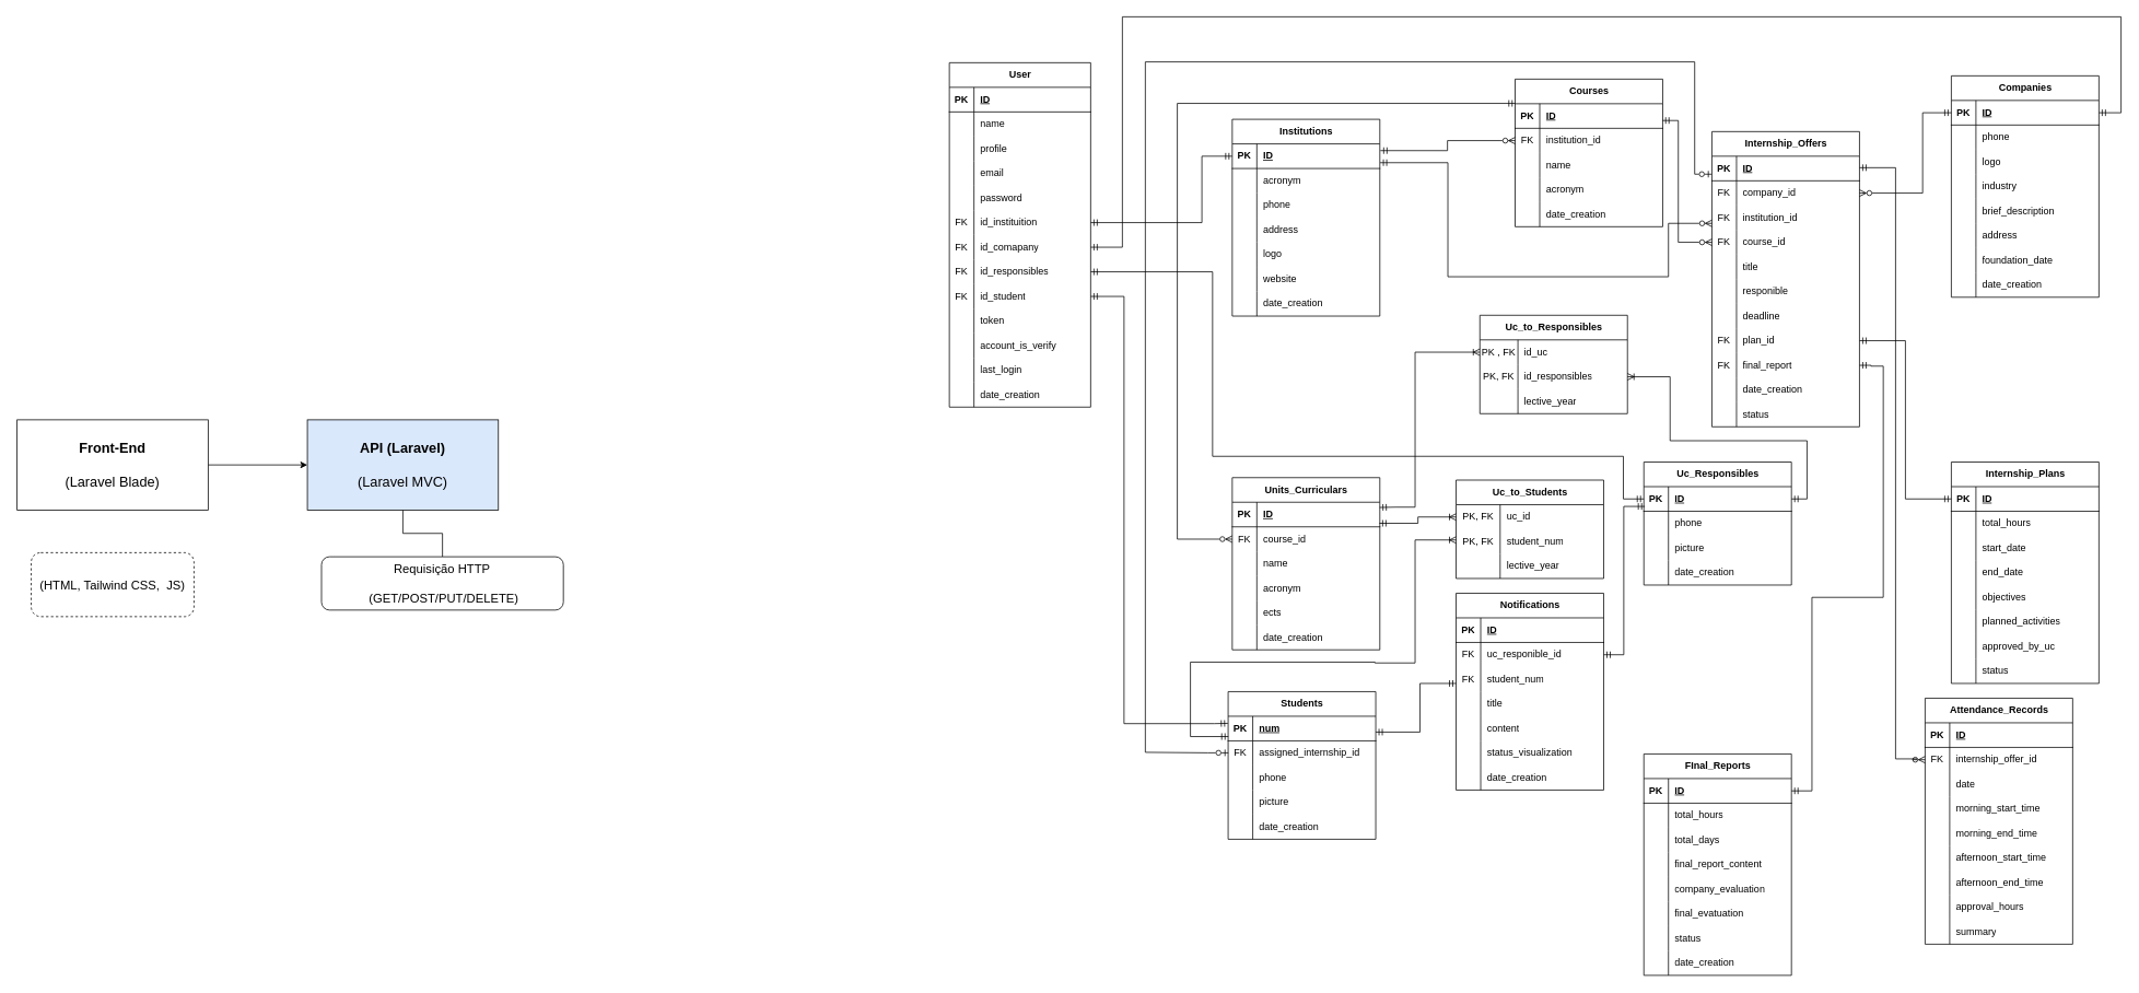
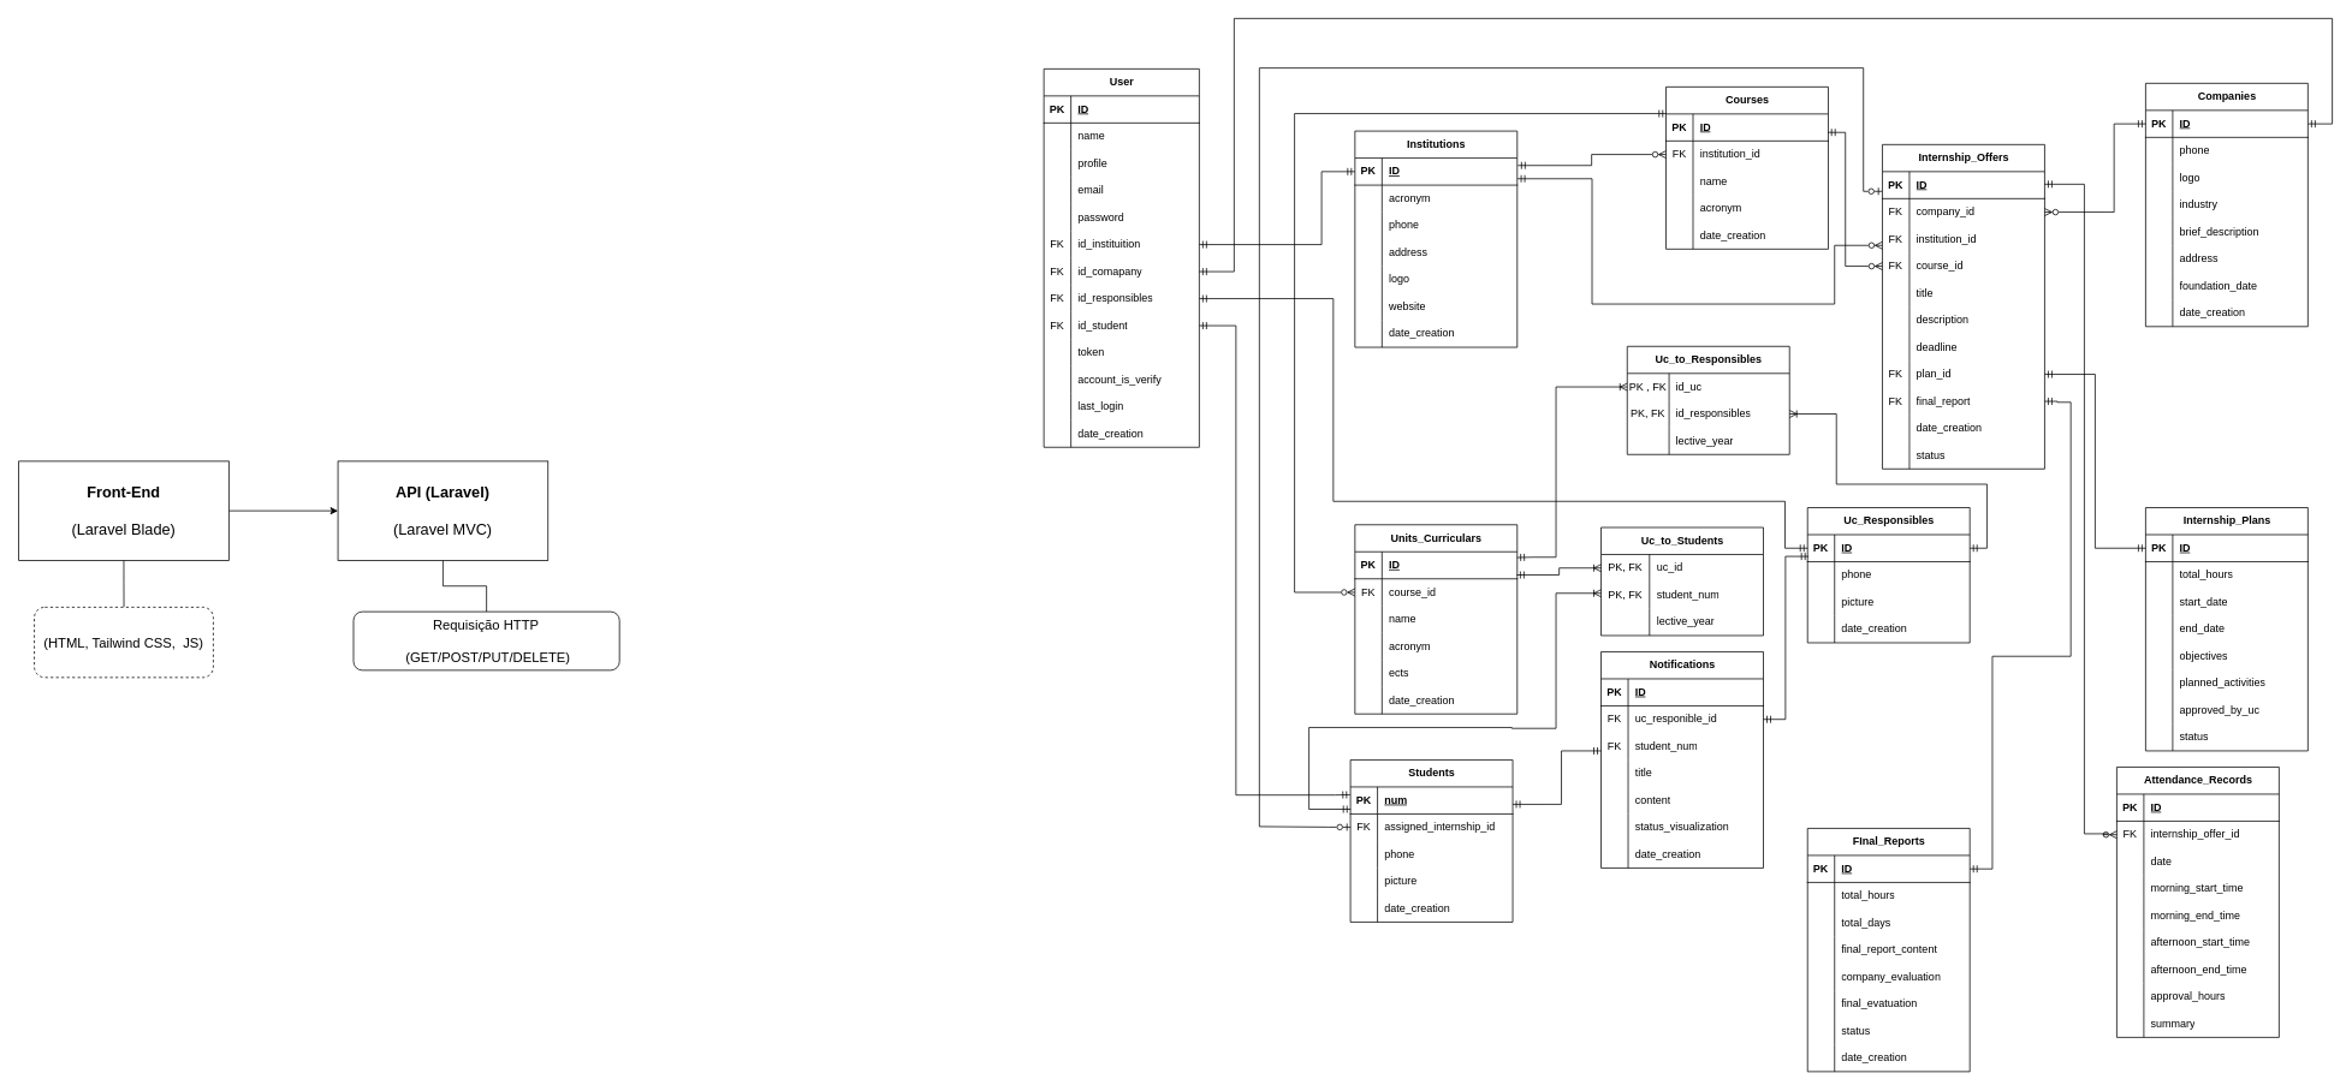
- <mxCell id="112" value="responible" style="shape=partialRectangle;connectable=0;fillColor=none;top=0;left=0;bottom=0;right=0;align=left;spacingLeft=6;overflow=hidden;whiteSpace=wrap;html=1;" parent="110" vertex="1"><mxGeometry x="30" width="150" height="30" as="geometry"><mxRectangle width="150" height="30" as="alternateBounds" /></mxGeometry></mxCell>
+ <mxCell id="112" value="description" style="shape=partialRectangle;connectable=0;fillColor=none;top=0;left=0;bottom=0;right=0;align=left;spacingLeft=6;overflow=hidden;whiteSpace=wrap;html=1;" parent="110" vertex="1"><mxGeometry x="30" width="150" height="30" as="geometry"><mxRectangle width="150" height="30" as="alternateBounds" /></mxGeometry></mxCell>
- <mxCell id="286" value="&lt;font style=&quot;font-size: 17px;&quot;&gt;&lt;b&gt;API (Laravel)&lt;br&gt;&lt;/b&gt;&lt;br&gt;(Laravel MVC)&lt;/font&gt;" style="rounded=0;whiteSpace=wrap;html=1;fillColor=#dae8fc;" parent="1" vertex="1"><mxGeometry x="374" y="511.5" width="233" height="110" as="geometry" /></mxCell>
+ <mxCell id="286" value="&lt;font style=&quot;font-size: 17px;&quot;&gt;&lt;b&gt;API (Laravel)&lt;br&gt;&lt;/b&gt;&lt;br&gt;(Laravel MVC)&lt;/font&gt;" style="rounded=0;whiteSpace=wrap;html=1;" parent="1" vertex="1"><mxGeometry x="374" y="511.5" width="233" height="110" as="geometry" /></mxCell>
+ <mxCell id="283" style="edgeStyle=orthogonalEdgeStyle;rounded=0;orthogonalLoop=1;jettySize=auto;html=1;endArrow=none;endFill=0;" parent="1" source="284" target="288" edge="1"><mxGeometry relative="1" as="geometry" /></mxCell>
